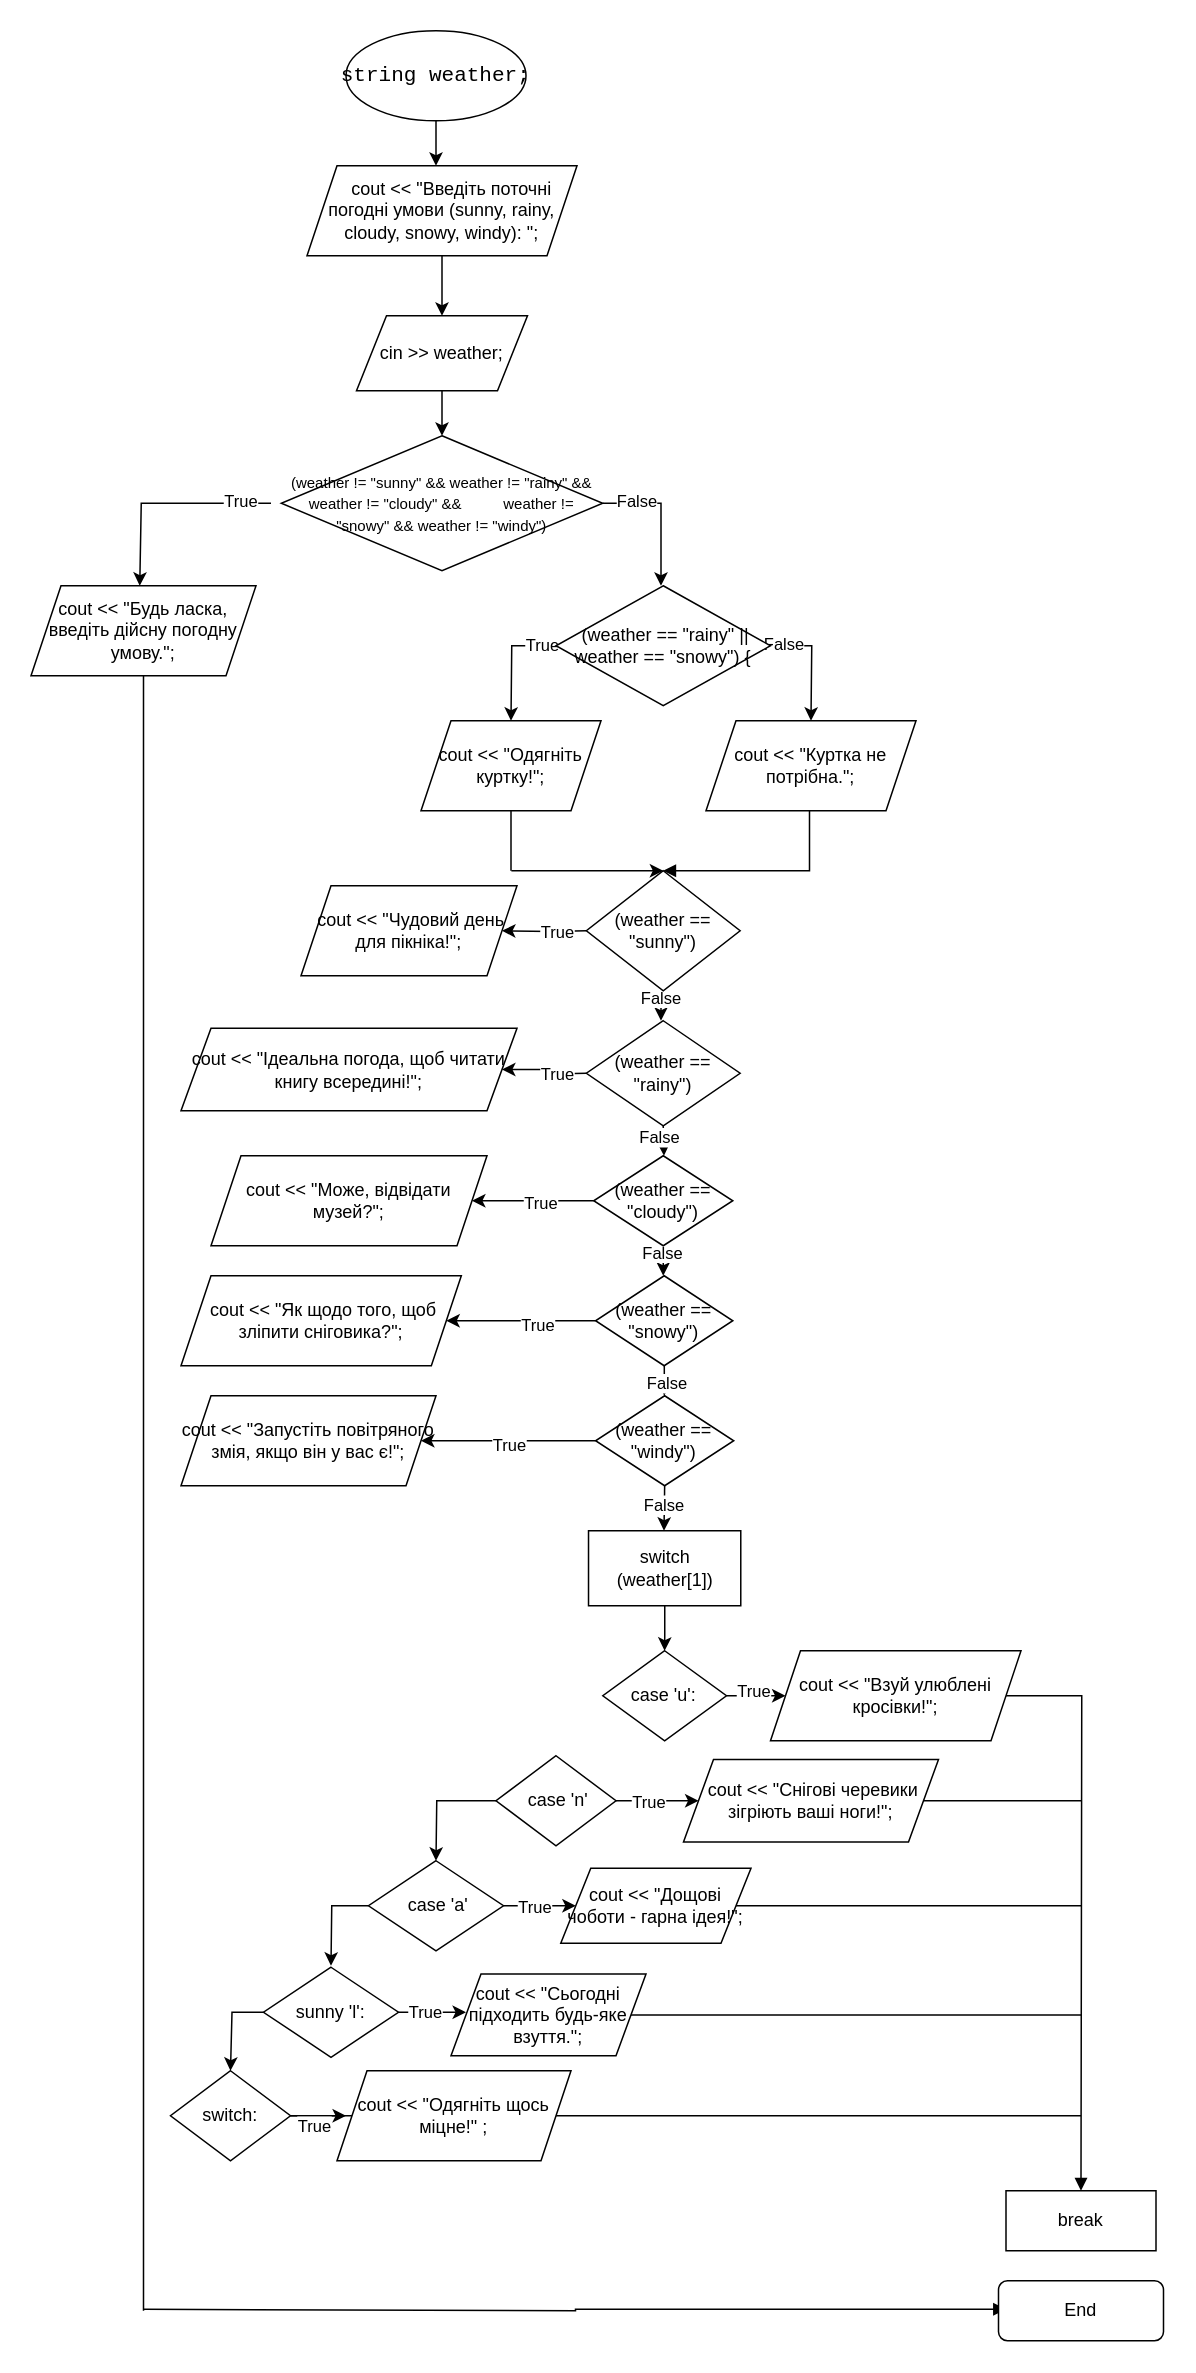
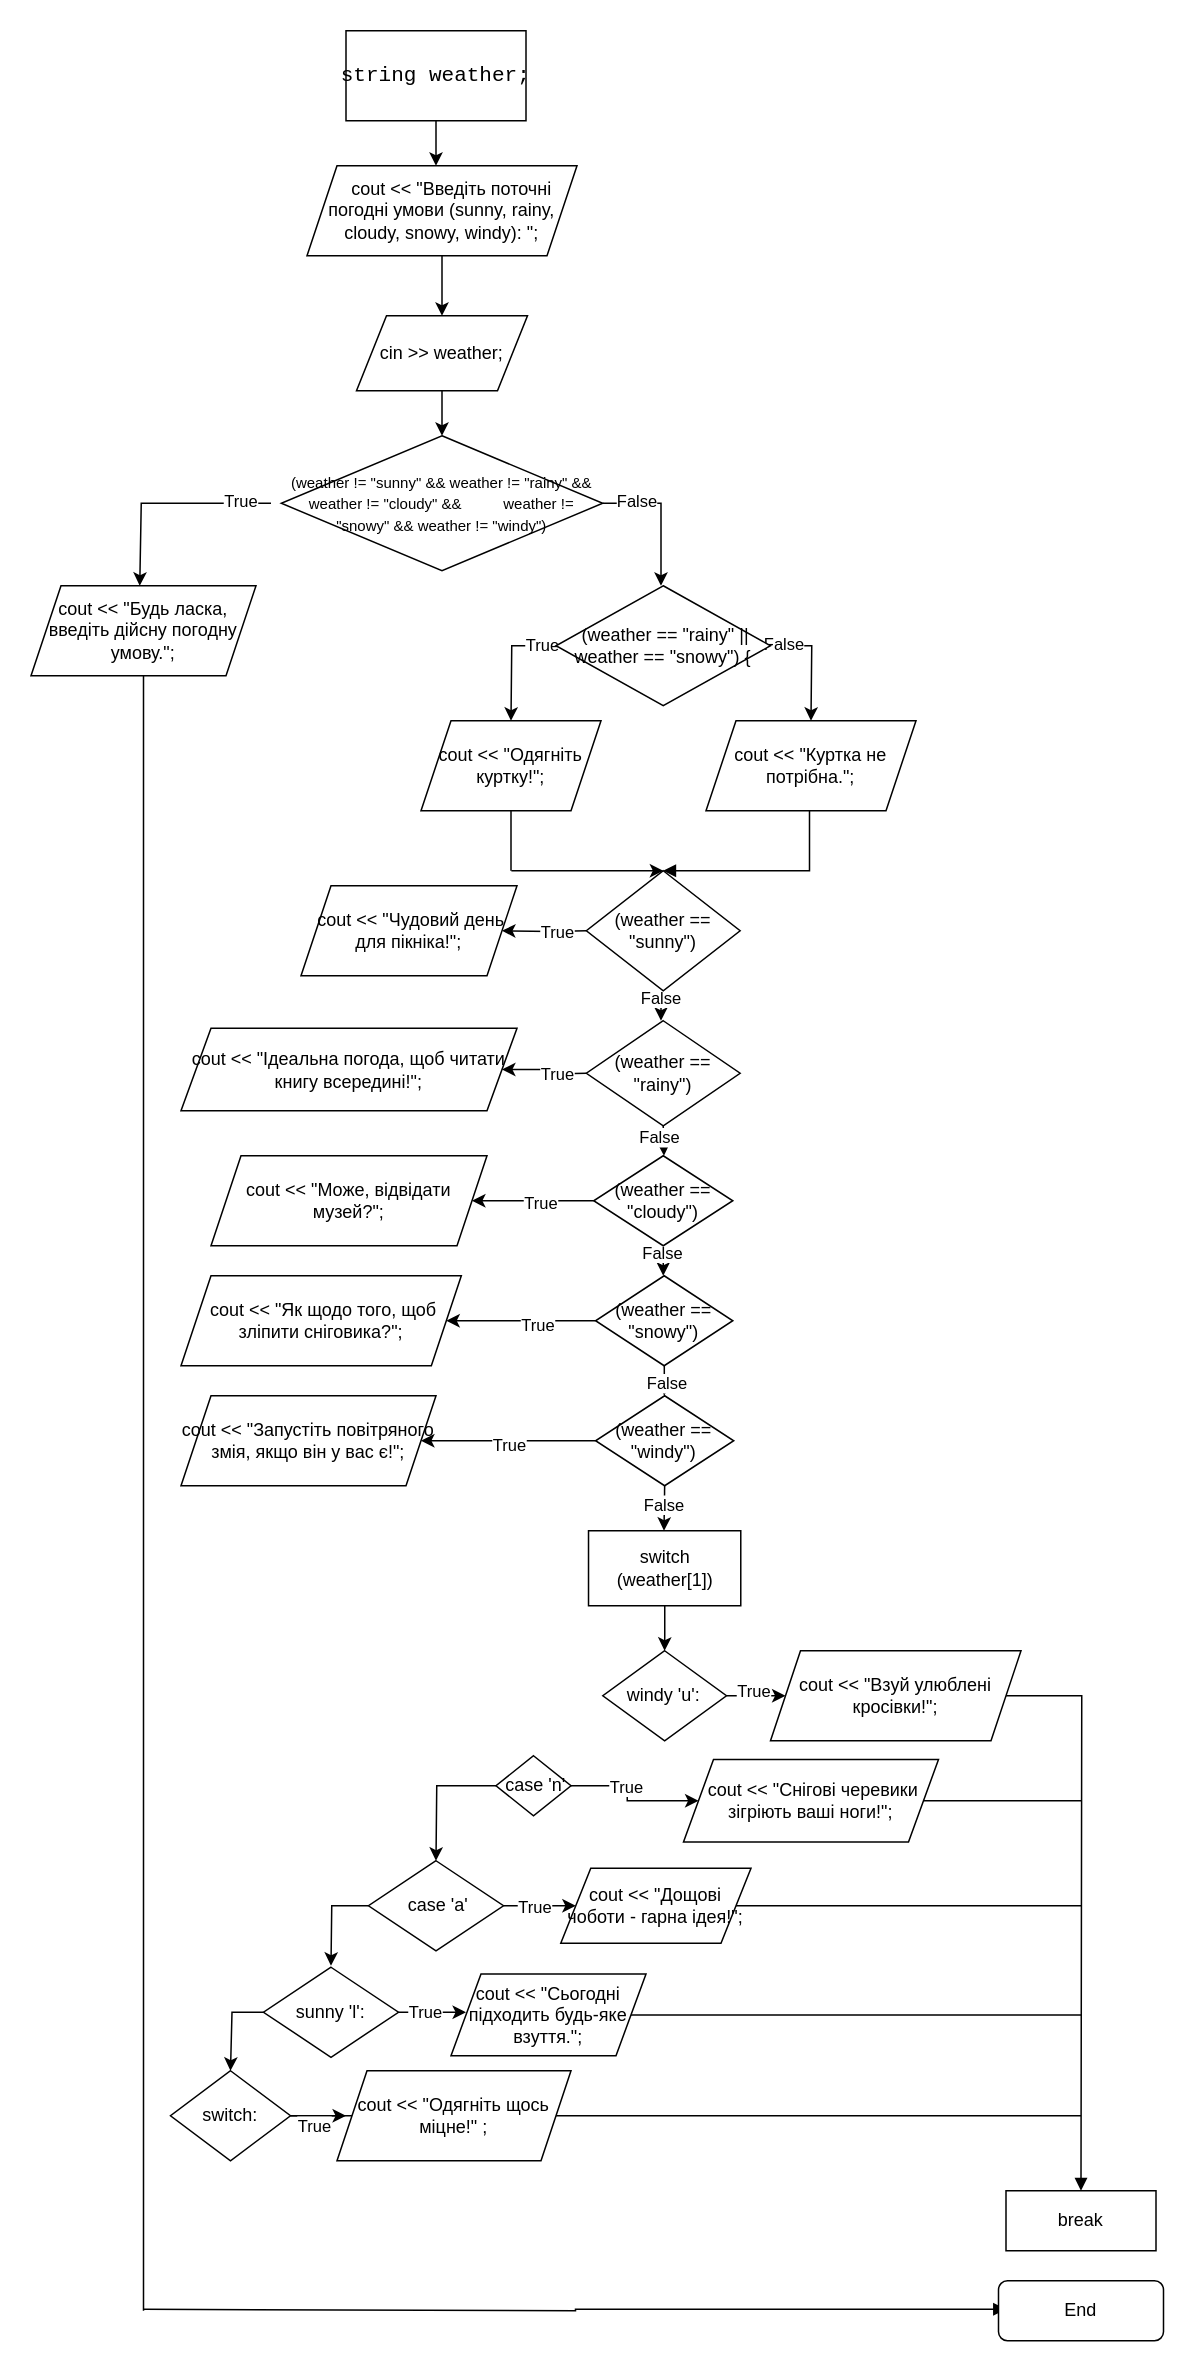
- <mxCell id="3" value="&lt;font face=&quot;Consolas, Courier New, monospace&quot;&gt;&lt;span style=&quot;font-size: 14px; white-space: pre;&quot;&gt;string weather;&lt;/span&gt;&lt;/font&gt;" style="ellipse;whiteSpace=wrap;html=1;" parent="1" vertex="1"><mxGeometry x="230" y="20" width="120" height="60" as="geometry" /></mxCell>
+ <mxCell id="3" value="&lt;font face=&quot;Consolas, Courier New, monospace&quot;&gt;&lt;span style=&quot;font-size: 14px; white-space: pre;&quot;&gt;string weather;&lt;/span&gt;&lt;/font&gt;" style="rounded=0;whiteSpace=wrap;html=1;" parent="1" vertex="1"><mxGeometry x="230" y="20" width="120" height="60" as="geometry" /></mxCell>
- <mxCell id="59" value="case 'u':" style="rhombus;whiteSpace=wrap;html=1;" parent="1" vertex="1"><mxGeometry x="401.22" y="1100" width="82.43" height="60" as="geometry" /></mxCell>
+ <mxCell id="59" value="windy 'u':" style="rhombus;whiteSpace=wrap;html=1;" parent="1" vertex="1"><mxGeometry x="401.22" y="1100" width="82.43" height="60" as="geometry" /></mxCell>
- <mxCell id="65" value="&amp;nbsp;case 'n'" style="rhombus;whiteSpace=wrap;html=1;" parent="1" vertex="1"><mxGeometry x="330" y="1170" width="80" height="60" as="geometry" /></mxCell>
+ <mxCell id="65" value="&amp;nbsp;case 'n'" style="rhombus;whiteSpace=wrap;html=1;" parent="1" vertex="1"><mxGeometry x="330" y="1170" width="50" height="40" as="geometry" /></mxCell>
